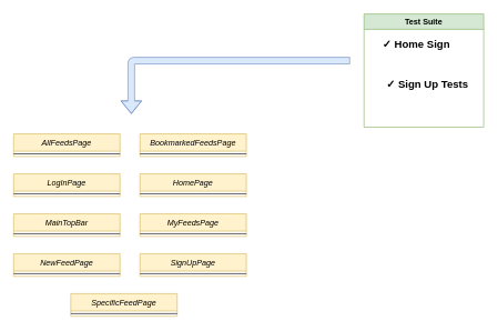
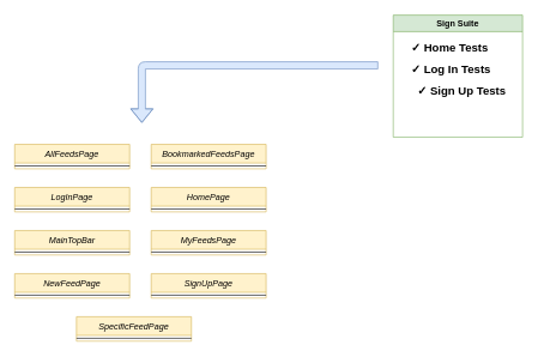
- <mxCell id="20" value="Test Suite" style="swimlane;fillColor=#d5e8d4;strokeColor=#82b366;" vertex="1" parent="1"><mxGeometry x="547" y="20" width="180" height="170" as="geometry" /></mxCell>
+ <mxCell id="20" value="Sign Suite" style="swimlane;fillColor=#d5e8d4;strokeColor=#82b366;" vertex="1" parent="1"><mxGeometry x="547" y="20" width="180" height="170" as="geometry" /></mxCell>
- <mxCell id="23" value="&lt;span&gt;&lt;font style=&quot;font-size: 16px&quot;&gt;&amp;nbsp; &amp;nbsp; &amp;nbsp; ✓ Home Sign&lt;/font&gt;&lt;/span&gt;" style="text;html=1;align=center;verticalAlign=middle;resizable=0;points=[];autosize=1;strokeColor=none;fontSize=14;fontStyle=1" vertex="1" parent="20"><mxGeometry x="-10" y="35" width="150" height="20" as="geometry" /></mxCell>
+ <mxCell id="23" value="&lt;span&gt;&lt;font style=&quot;font-size: 16px&quot;&gt;&amp;nbsp; &amp;nbsp; &amp;nbsp; ✓ Home Tests&lt;/font&gt;&lt;/span&gt;" style="text;html=1;align=center;verticalAlign=middle;resizable=0;points=[];autosize=1;strokeColor=none;fontSize=14;fontStyle=1" vertex="1" parent="20"><mxGeometry x="-10" y="35" width="150" height="20" as="geometry" /></mxCell>
+ <mxCell id="22" value="&lt;font style=&quot;font-size: 16px&quot;&gt;✓ Log In Tests&lt;/font&gt;" style="text;html=1;align=center;verticalAlign=middle;resizable=0;points=[];autosize=1;strokeColor=none;fontSize=14;fontStyle=1" vertex="1" parent="20"><mxGeometry x="15" y="65" width="130" height="20" as="geometry" /></mxCell>
